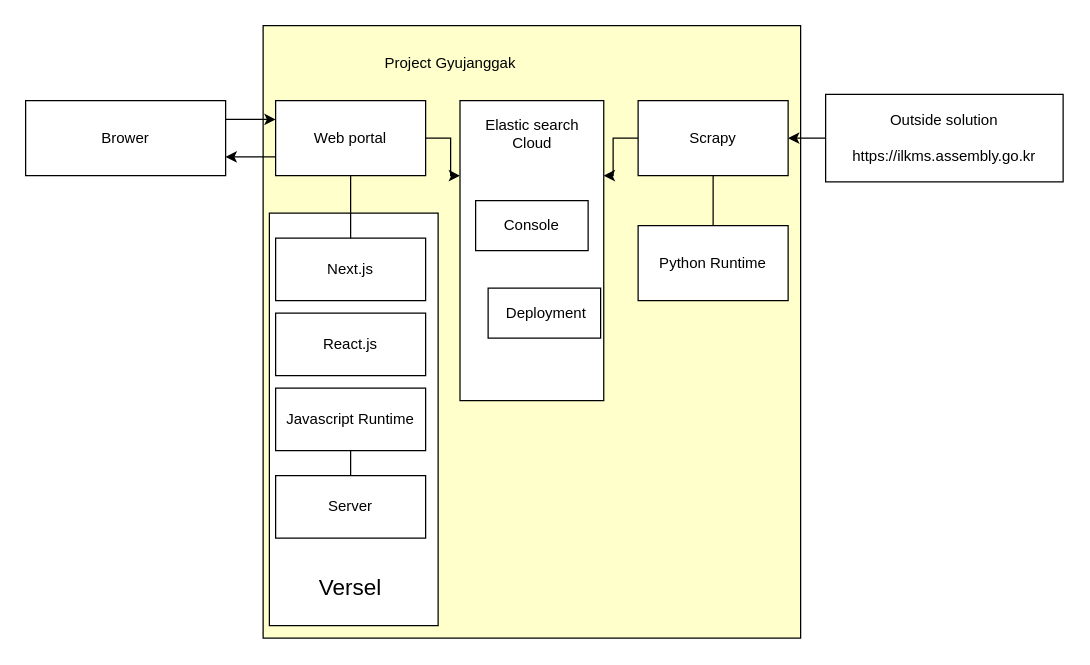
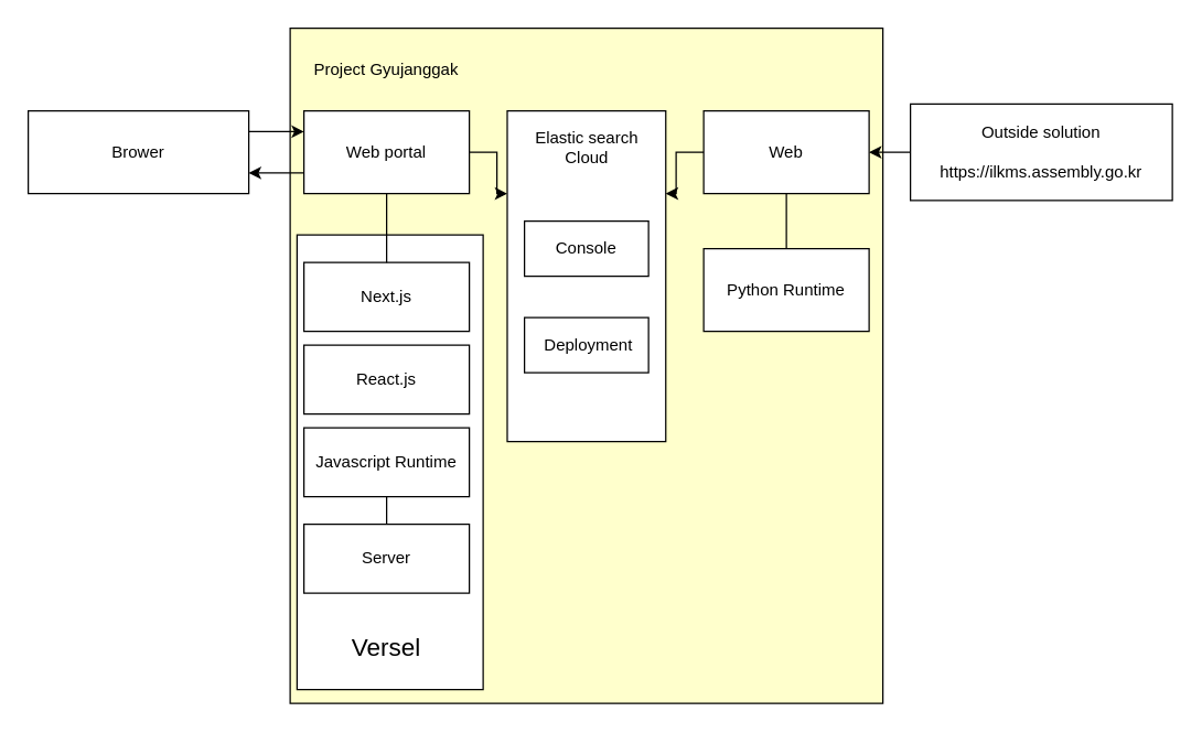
- <mxCell id="16" value="Project Gyujanggak" style="text;html=1;strokeColor=none;fillColor=none;align=center;verticalAlign=middle;whiteSpace=wrap;rounded=0;" parent="1" vertex="1"><mxGeometry x="295" y="40" width="130" height="20" as="geometry" /></mxCell>
+ <mxCell id="16" value="Project Gyujanggak" style="text;html=1;strokeColor=none;fillColor=none;align=center;verticalAlign=middle;whiteSpace=wrap;rounded=0;" parent="1" vertex="1"><mxGeometry x="215" y="40" width="130" height="20" as="geometry" /></mxCell>
- <mxCell id="9" value="Scrapy" style="rounded=0;whiteSpace=wrap;html=1;" parent="1" vertex="1"><mxGeometry x="510" y="80" width="120" height="60" as="geometry" /></mxCell>
+ <mxCell id="9" value="Web" style="rounded=0;whiteSpace=wrap;html=1;" parent="1" vertex="1"><mxGeometry x="510" y="80" width="120" height="60" as="geometry" /></mxCell>
- <mxCell id="24" value="&amp;nbsp;Deployment" style="rounded=0;whiteSpace=wrap;html=1;" vertex="1" parent="1"><mxGeometry x="390" y="230" width="90" height="40" as="geometry" /></mxCell>
+ <mxCell id="24" value="&amp;nbsp;Deployment" style="rounded=0;whiteSpace=wrap;html=1;" vertex="1" parent="1"><mxGeometry x="380" y="230" width="90" height="40" as="geometry" /></mxCell>
